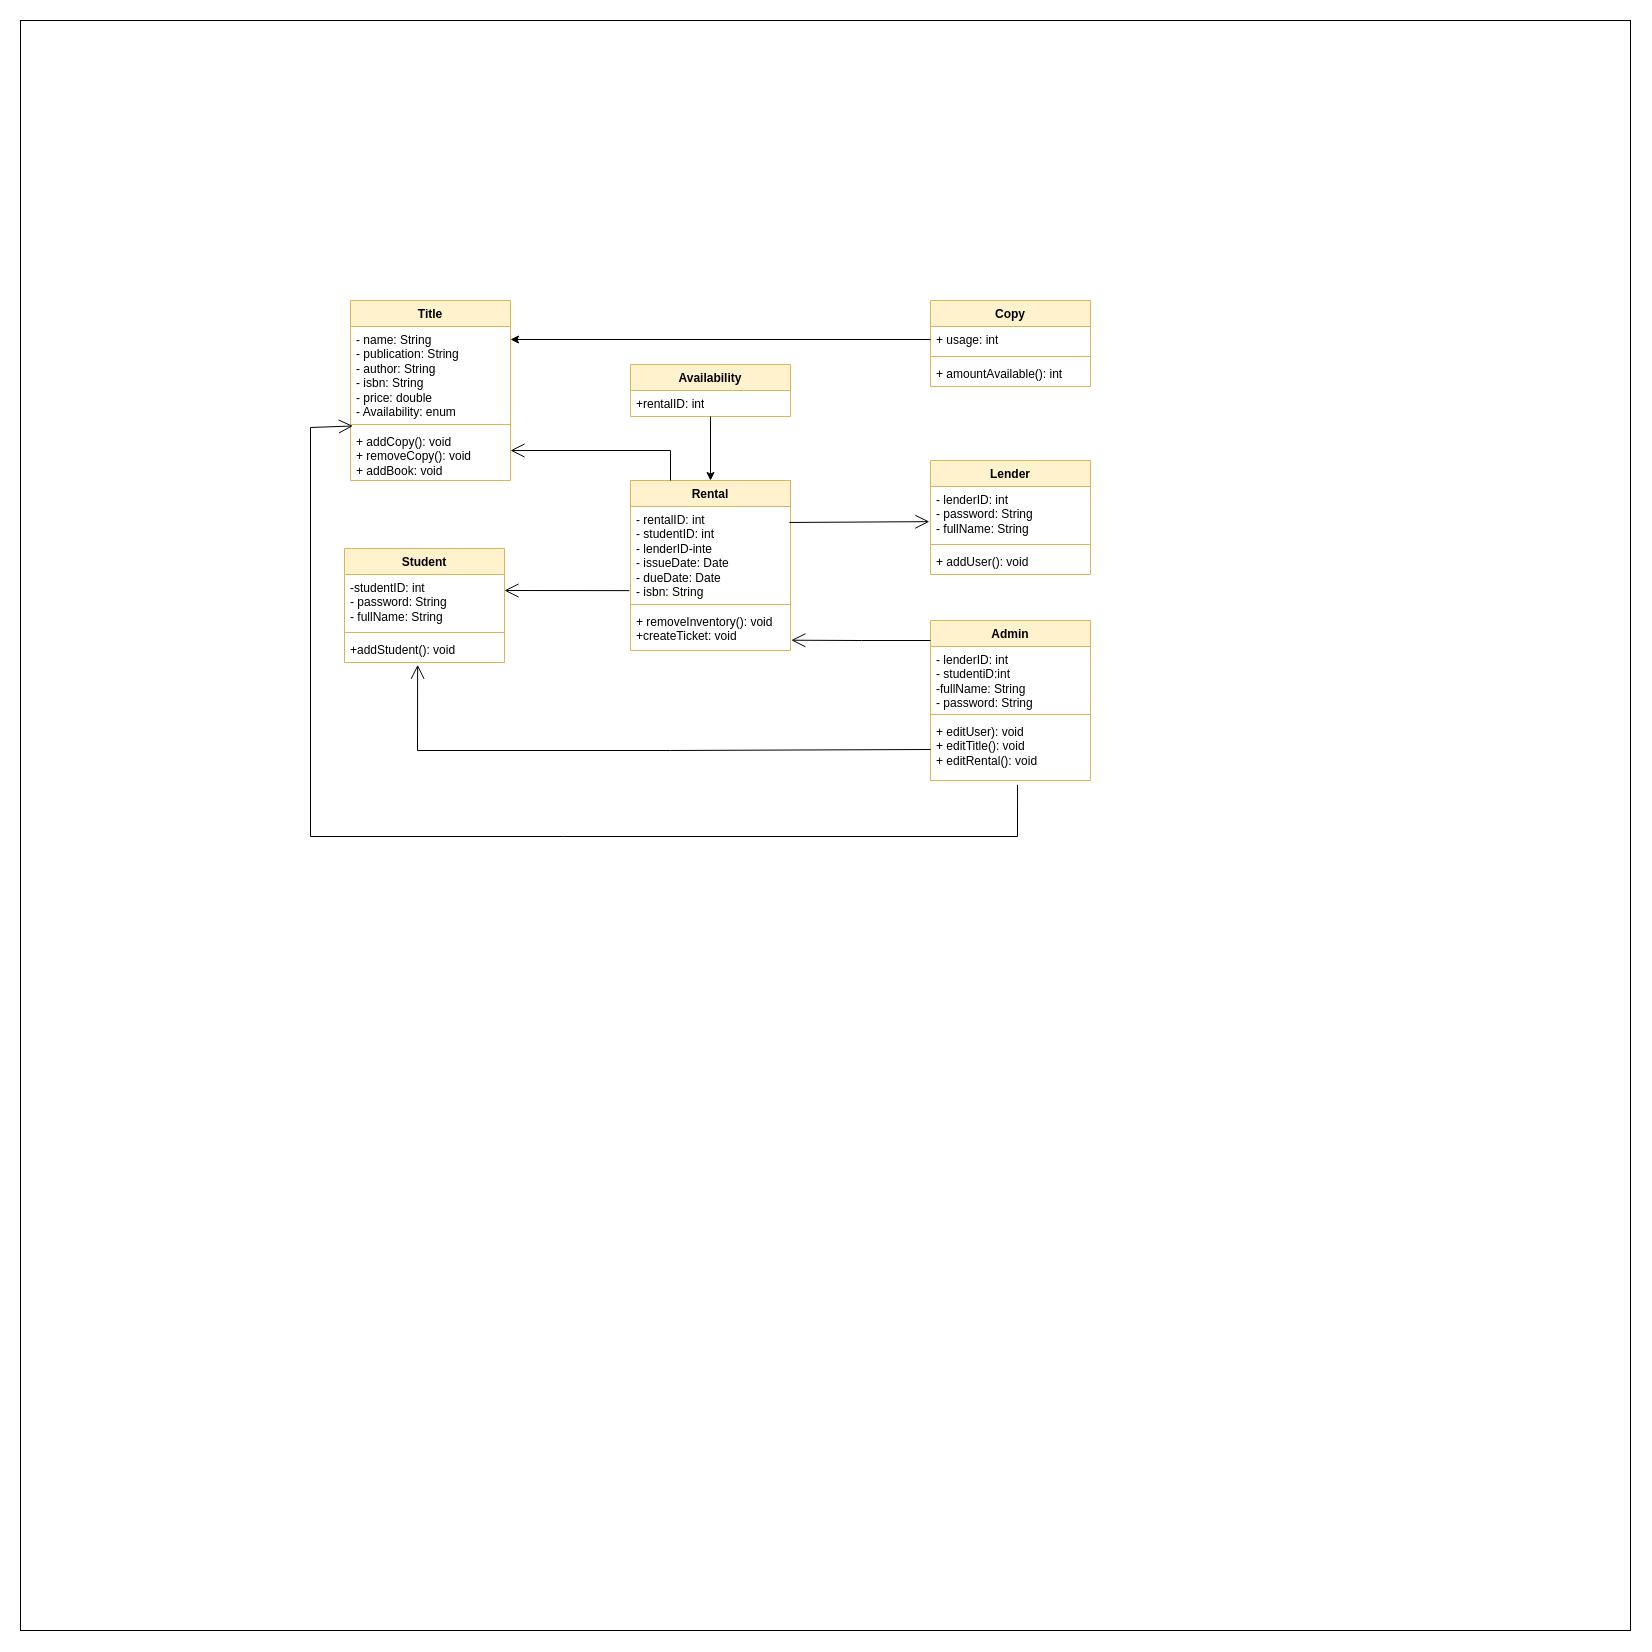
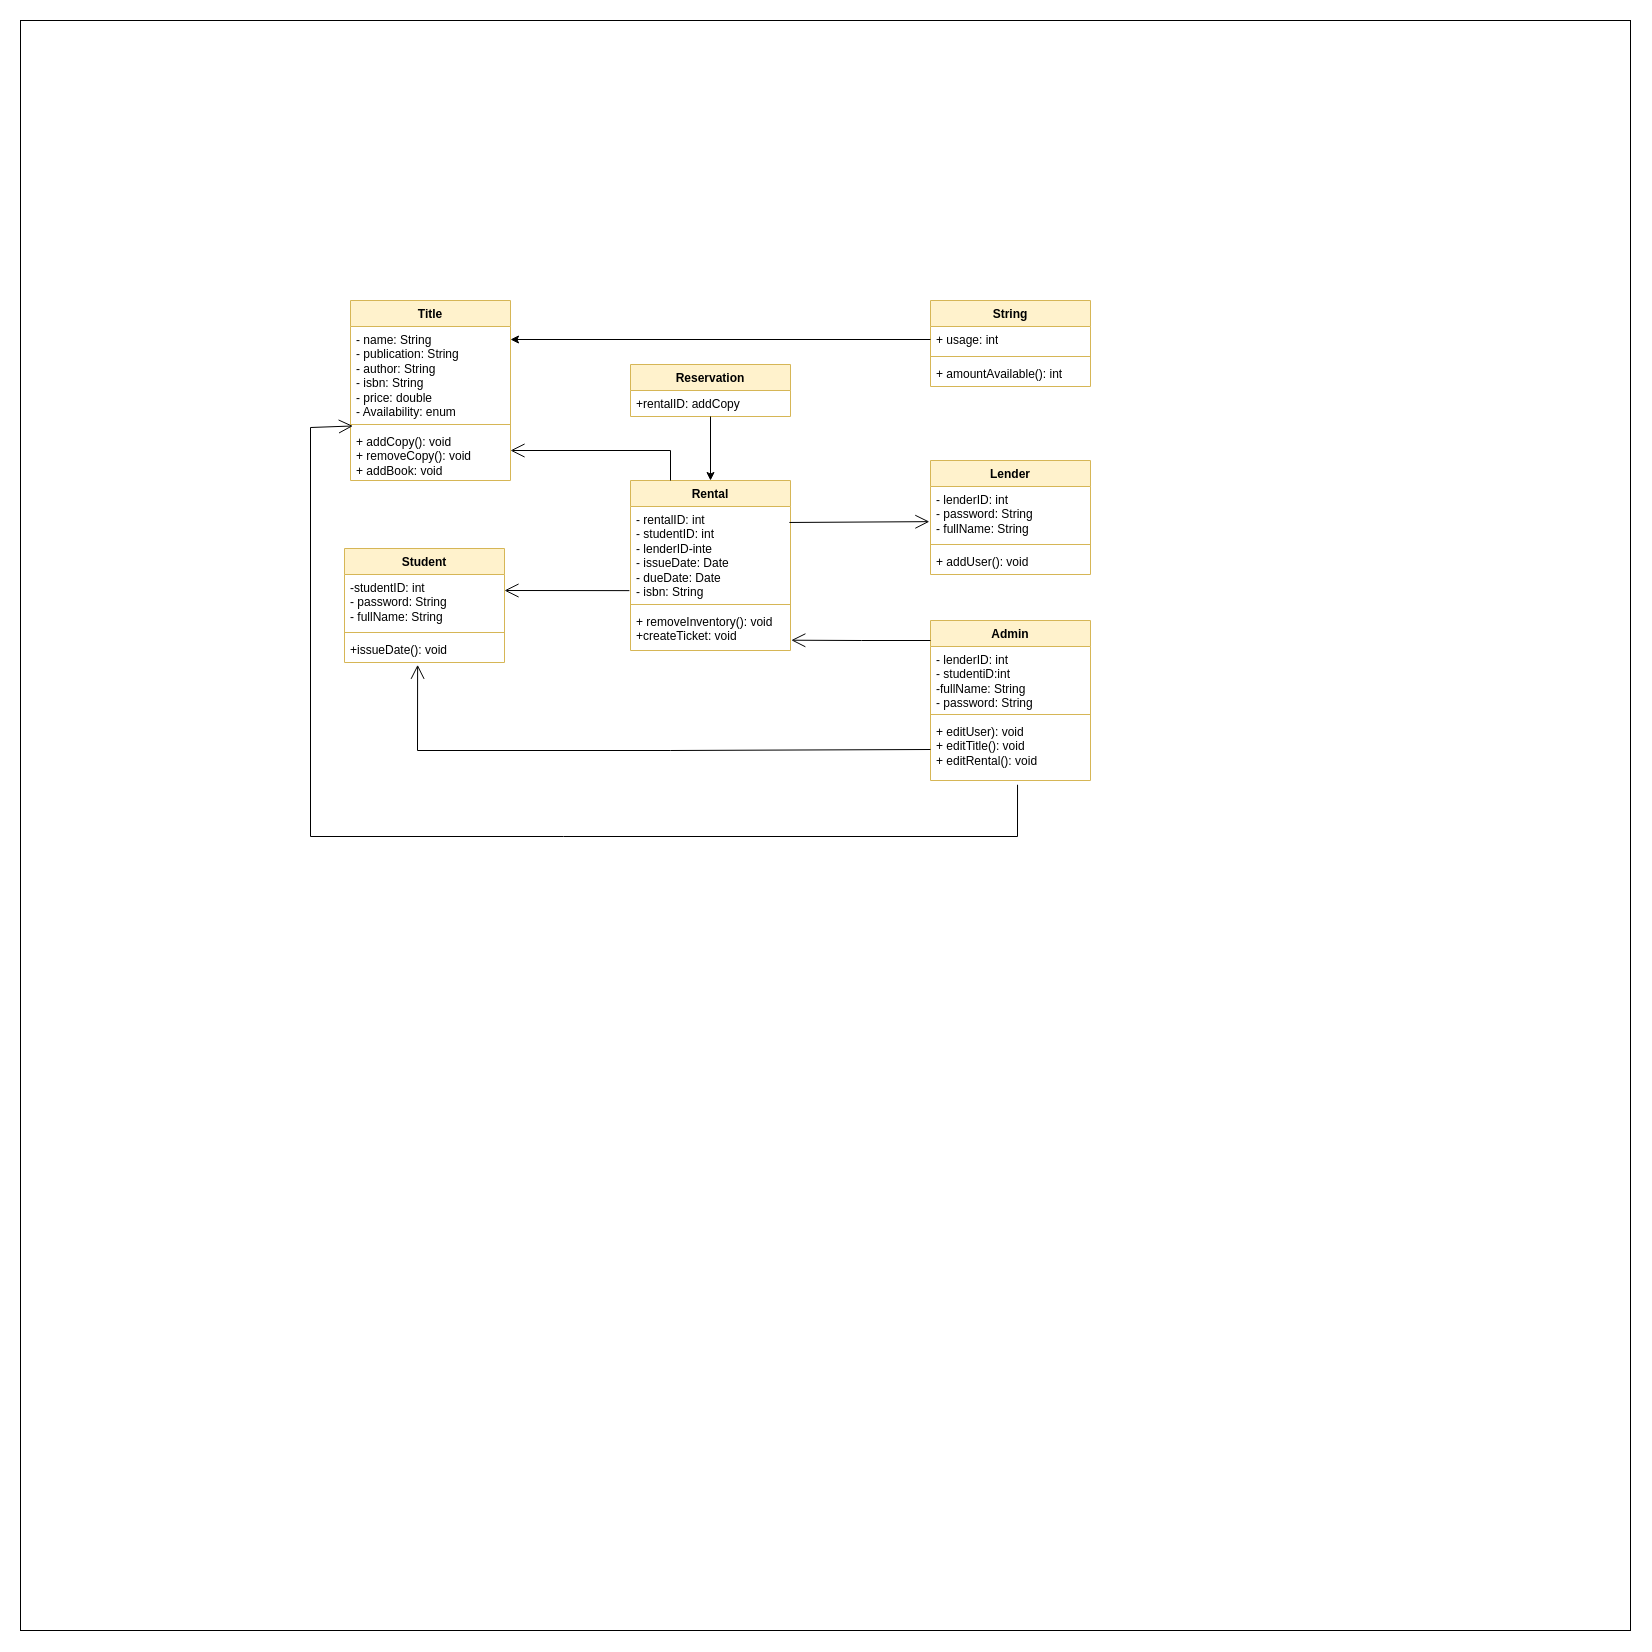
- <mxCell id="19" value="Copy" style="swimlane;fontStyle=1;align=center;verticalAlign=top;childLayout=stackLayout;horizontal=1;startSize=26;horizontalStack=0;resizeParent=1;resizeParentMax=0;resizeLast=0;collapsible=1;marginBottom=0;whiteSpace=wrap;html=1;fillColor=#fff2cc;strokeColor=#d6b656;" vertex="1" parent="1"><mxGeometry x="930" y="300" width="160" height="86" as="geometry" /></mxCell>
+ <mxCell id="19" value="String" style="swimlane;fontStyle=1;align=center;verticalAlign=top;childLayout=stackLayout;horizontal=1;startSize=26;horizontalStack=0;resizeParent=1;resizeParentMax=0;resizeLast=0;collapsible=1;marginBottom=0;whiteSpace=wrap;html=1;fillColor=#fff2cc;strokeColor=#d6b656;" vertex="1" parent="1"><mxGeometry x="930" y="300" width="160" height="86" as="geometry" /></mxCell>
- <mxCell id="23" value="Availability" style="swimlane;fontStyle=1;align=center;verticalAlign=top;childLayout=stackLayout;horizontal=1;startSize=26;horizontalStack=0;resizeParent=1;resizeParentMax=0;resizeLast=0;collapsible=1;marginBottom=0;whiteSpace=wrap;html=1;fillColor=#fff2cc;strokeColor=#d6b656;" vertex="1" parent="1"><mxGeometry x="630" y="364" width="160" height="52" as="geometry" /></mxCell>
+ <mxCell id="23" value="Reservation" style="swimlane;fontStyle=1;align=center;verticalAlign=top;childLayout=stackLayout;horizontal=1;startSize=26;horizontalStack=0;resizeParent=1;resizeParentMax=0;resizeLast=0;collapsible=1;marginBottom=0;whiteSpace=wrap;html=1;fillColor=#fff2cc;strokeColor=#d6b656;" vertex="1" parent="1"><mxGeometry x="630" y="364" width="160" height="52" as="geometry" /></mxCell>
- <mxCell id="24" value="+rentalID: int" style="text;strokeColor=none;fillColor=none;align=left;verticalAlign=top;spacingLeft=4;spacingRight=4;overflow=hidden;rotatable=0;points=[[0,0.5],[1,0.5]];portConstraint=eastwest;whiteSpace=wrap;html=1;" vertex="1" parent="23"><mxGeometry y="26" width="160" height="26" as="geometry" /></mxCell>
+ <mxCell id="24" value="+rentalID: addCopy" style="text;strokeColor=none;fillColor=none;align=left;verticalAlign=top;spacingLeft=4;spacingRight=4;overflow=hidden;rotatable=0;points=[[0,0.5],[1,0.5]];portConstraint=eastwest;whiteSpace=wrap;html=1;" vertex="1" parent="23"><mxGeometry y="26" width="160" height="26" as="geometry" /></mxCell>
- <mxCell id="10" value="+addStudent(): void" style="text;strokeColor=none;fillColor=none;align=left;verticalAlign=top;spacingLeft=4;spacingRight=4;overflow=hidden;rotatable=0;points=[[0,0.5],[1,0.5]];portConstraint=eastwest;whiteSpace=wrap;html=1;" vertex="1" parent="7"><mxGeometry y="88" width="160" height="26" as="geometry" /></mxCell>
+ <mxCell id="10" value="+issueDate(): void" style="text;strokeColor=none;fillColor=none;align=left;verticalAlign=top;spacingLeft=4;spacingRight=4;overflow=hidden;rotatable=0;points=[[0,0.5],[1,0.5]];portConstraint=eastwest;whiteSpace=wrap;html=1;" vertex="1" parent="7"><mxGeometry y="88" width="160" height="26" as="geometry" /></mxCell>
